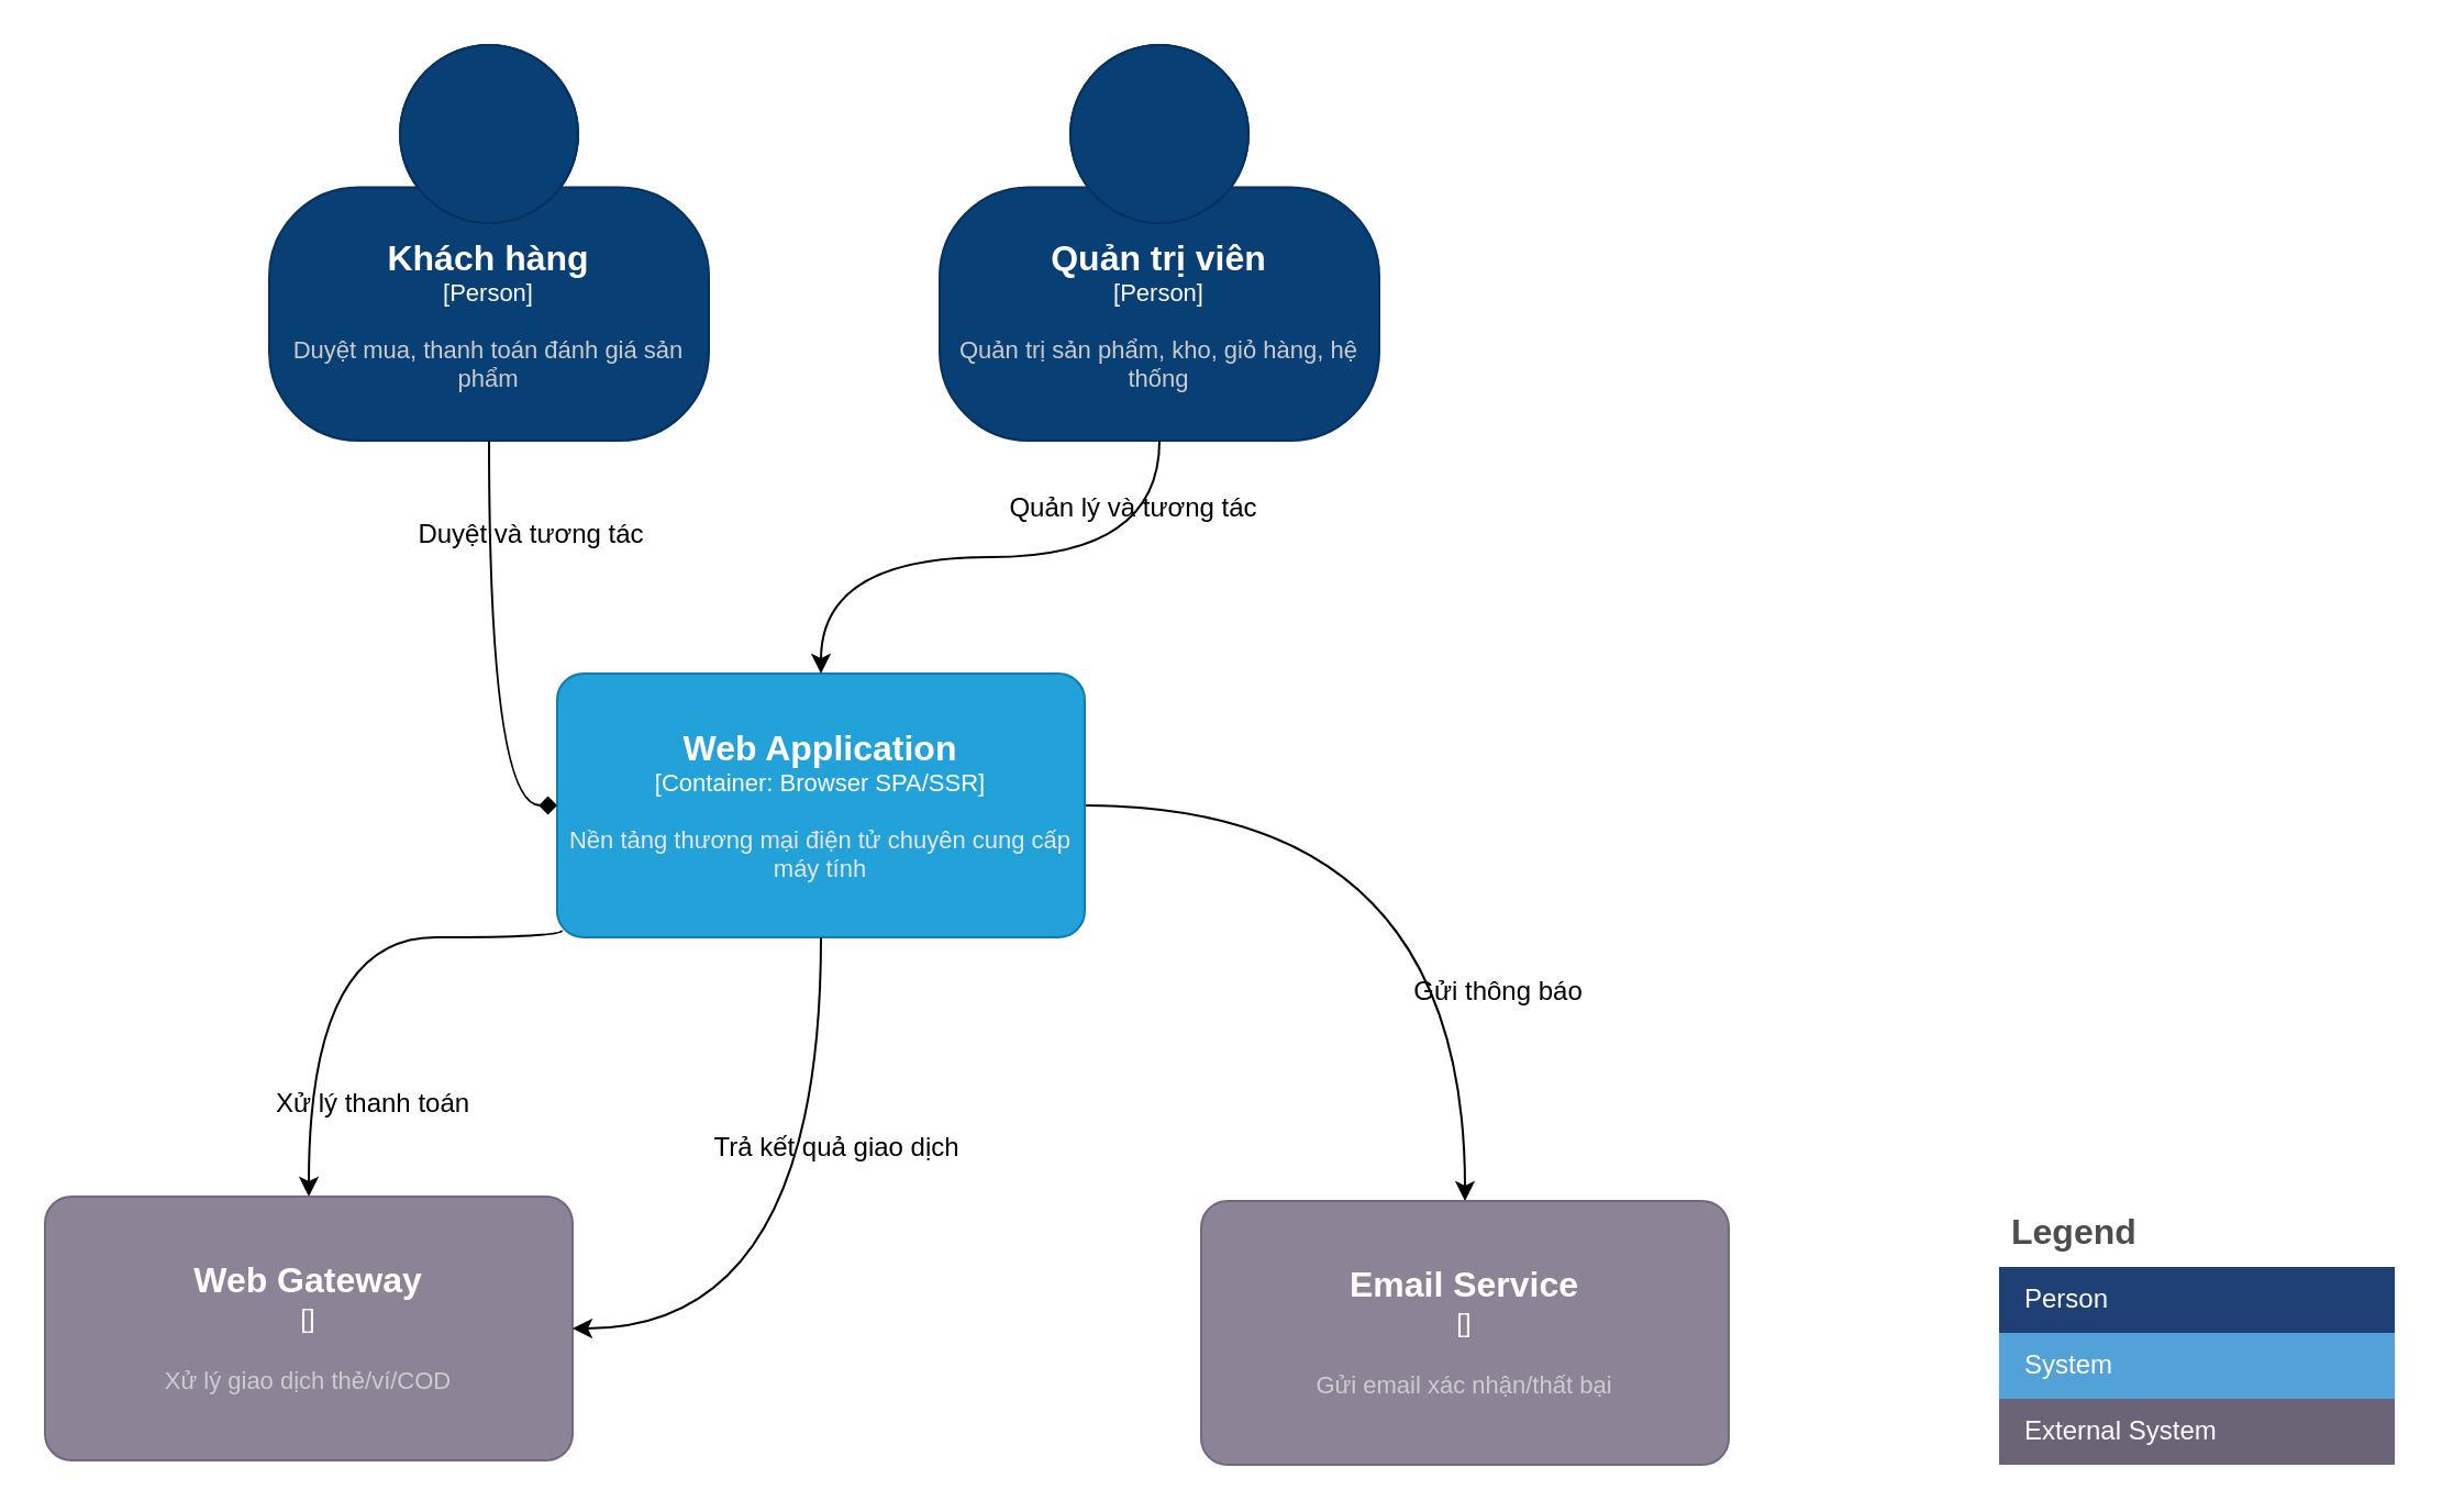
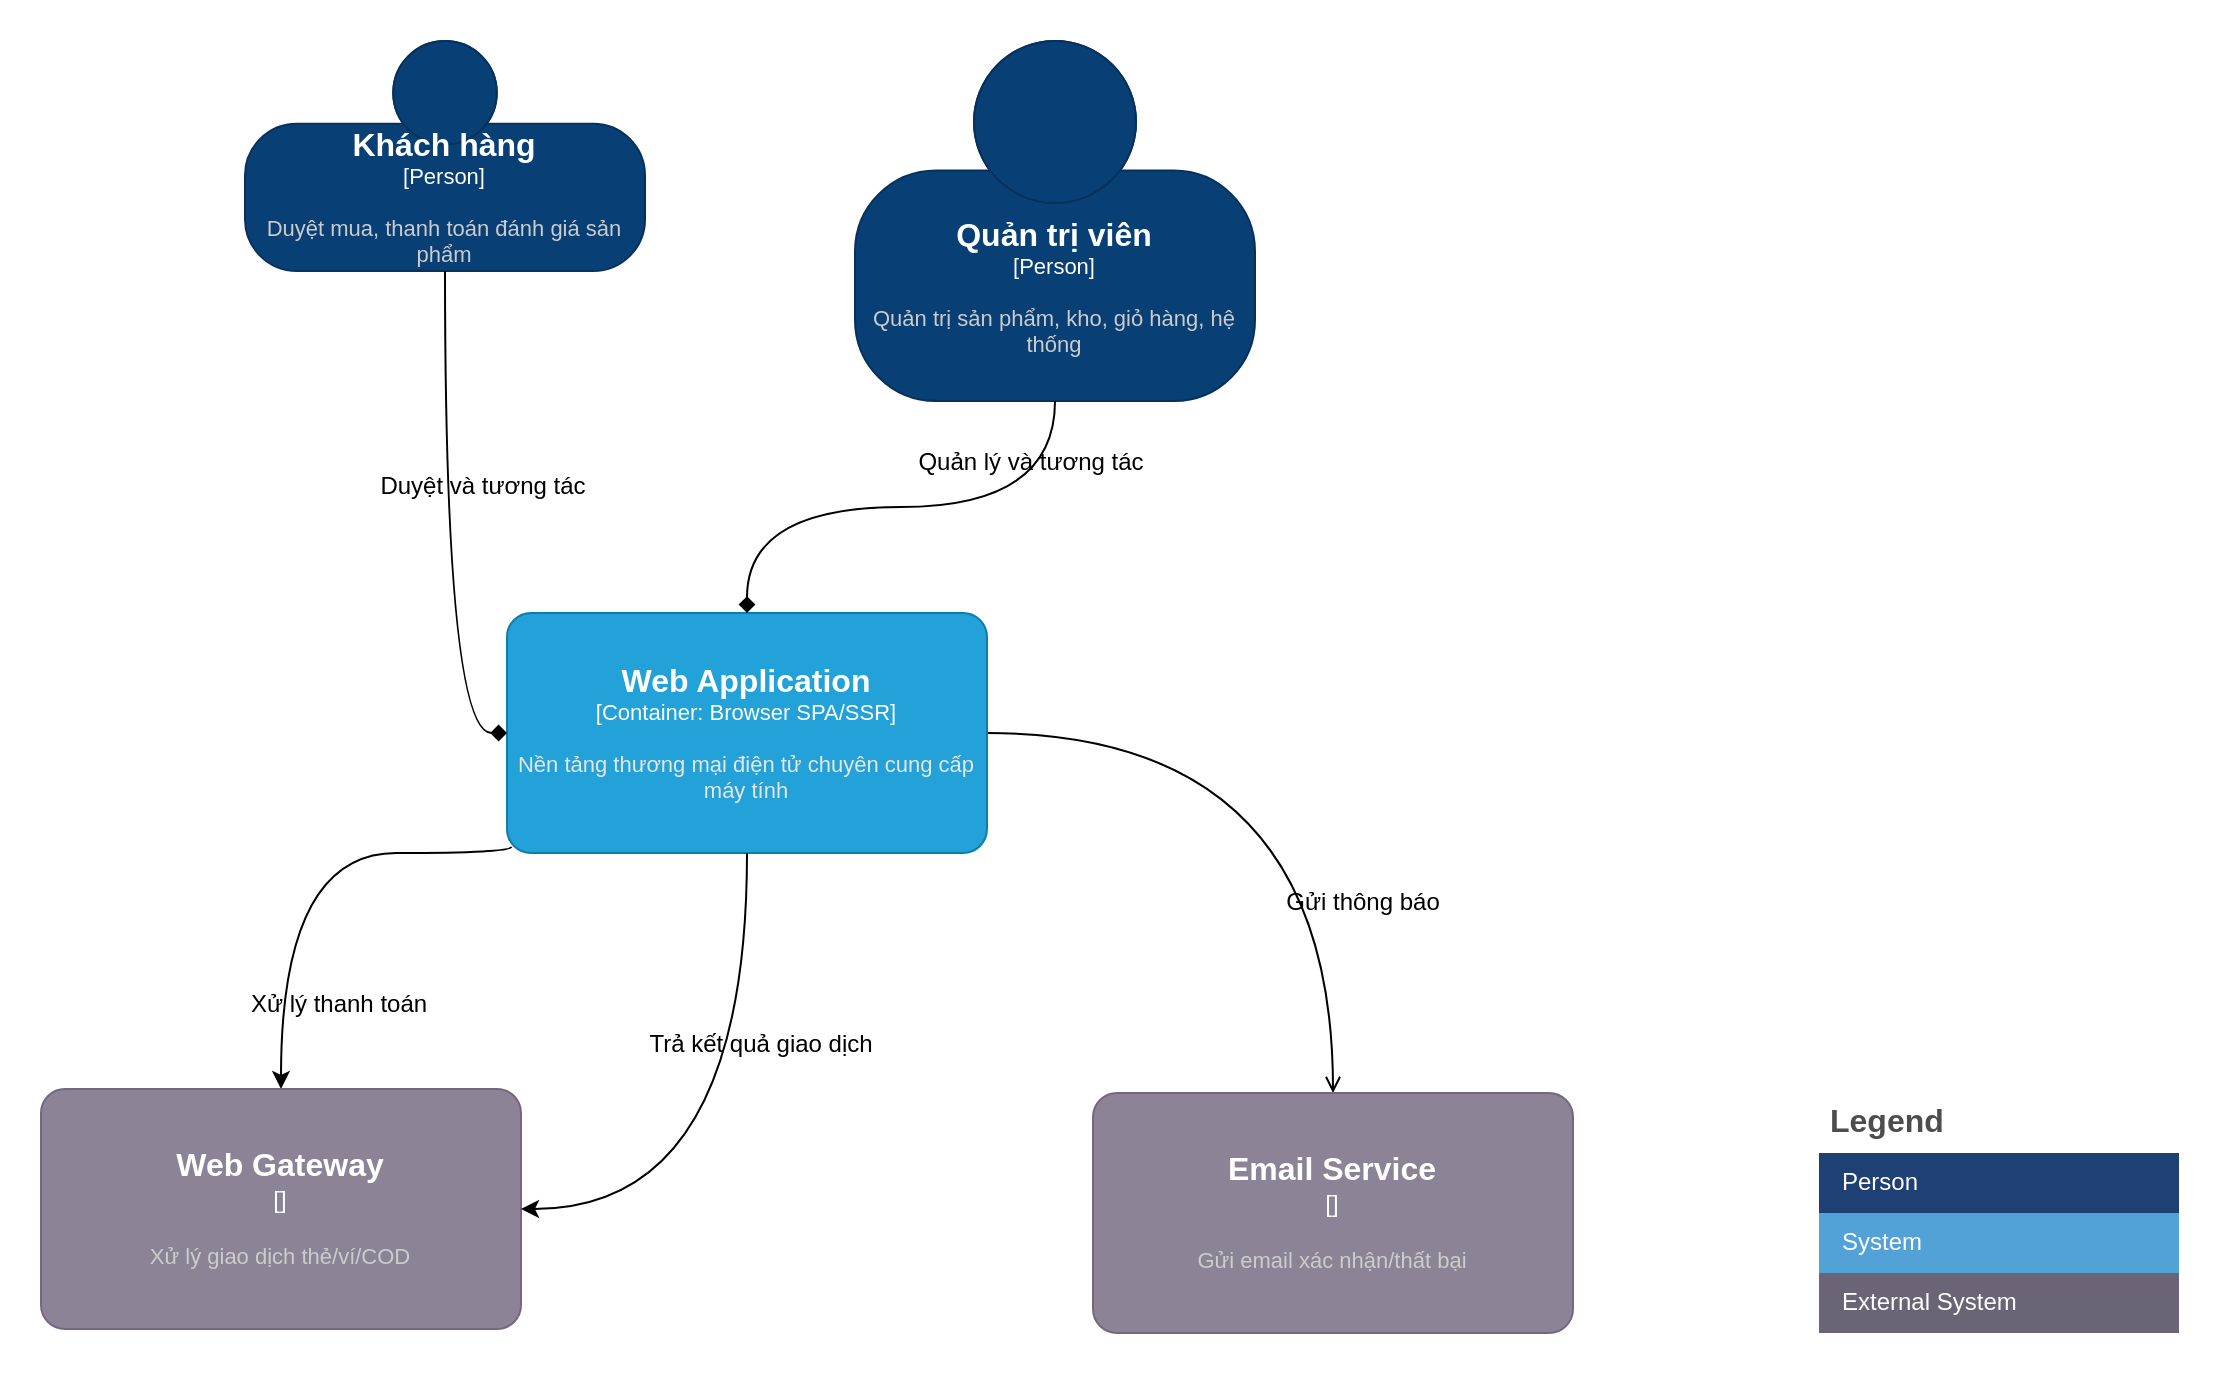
- <mxCell id="2" value="&lt;font style=&quot;font-size: 16px&quot;&gt;&lt;b&gt;Khách hàng&lt;/b&gt;&lt;/font&gt;&lt;div&gt;[Person]&lt;/div&gt;&lt;br&gt;&lt;div&gt;&lt;font style=&quot;font-size: 11px&quot;&gt;&lt;font color=&quot;#cccccc&quot;&gt;Duyệt mua, thanh toán đánh giá sản phẩm&lt;/font&gt;&lt;/div&gt;" style="html=1;fontSize=11;dashed=0;whiteSpace=wrap;fillColor=light-dark(#083F75,#083F75);strokeColor=#06315C;fontColor=#ffffff;shape=mxgraph.c4.person2;align=center;metaEdit=1;points=[[0.5,0,0],[1,0.5,0],[1,0.75,0],[0.75,1,0],[0.5,1,0],[0.25,1,0],[0,0.75,0],[0,0.5,0]];resizable=0;" vertex="1" parent="1"><mxGeometry x="122" y="20" width="200" height="180" as="geometry" /></mxCell>
+ <mxCell id="2" value="&lt;font style=&quot;font-size: 16px&quot;&gt;&lt;b&gt;Khách hàng&lt;/b&gt;&lt;/font&gt;&lt;div&gt;[Person]&lt;/div&gt;&lt;br&gt;&lt;div&gt;&lt;font style=&quot;font-size: 11px&quot;&gt;&lt;font color=&quot;#cccccc&quot;&gt;Duyệt mua, thanh toán đánh giá sản phẩm&lt;/font&gt;&lt;/div&gt;" style="html=1;fontSize=11;dashed=0;whiteSpace=wrap;fillColor=light-dark(#083F75,#083F75);strokeColor=#06315C;fontColor=#ffffff;shape=mxgraph.c4.person2;align=center;metaEdit=1;points=[[0.5,0,0],[1,0.5,0],[1,0.75,0],[0.75,1,0],[0.5,1,0],[0.25,1,0],[0,0.75,0],[0,0.5,0]];resizable=0;" vertex="1" parent="1"><mxGeometry x="122" y="20" width="200" height="115" as="geometry" /></mxCell>
- <mxCell id="17" style="edgeStyle=orthogonalEdgeStyle;rounded=0;orthogonalLoop=1;jettySize=auto;html=1;curved=1;" edge="1" parent="1" source="3" target="6"><mxGeometry relative="1" as="geometry"><mxPoint x="512" y="200" as="sourcePoint" /><mxPoint x="372" y="305" as="targetPoint" /></mxGeometry></mxCell>
+ <mxCell id="17" style="edgeStyle=orthogonalEdgeStyle;rounded=0;orthogonalLoop=1;jettySize=auto;html=1;curved=1;endArrow=diamond;" edge="1" parent="1" source="3" target="6"><mxGeometry relative="1" as="geometry"><mxPoint x="512" y="200" as="sourcePoint" /><mxPoint x="372" y="305" as="targetPoint" /></mxGeometry></mxCell>
- <mxCell id="4" style="edgeStyle=orthogonalEdgeStyle;rounded=0;orthogonalLoop=1;jettySize=auto;html=1;curved=1;" edge="1" parent="1" source="6" target="8"><mxGeometry relative="1" as="geometry" /></mxCell>
+ <mxCell id="4" style="edgeStyle=orthogonalEdgeStyle;rounded=0;orthogonalLoop=1;jettySize=auto;html=1;curved=1;endArrow=open;" edge="1" parent="1" source="6" target="8"><mxGeometry relative="1" as="geometry" /></mxCell>
